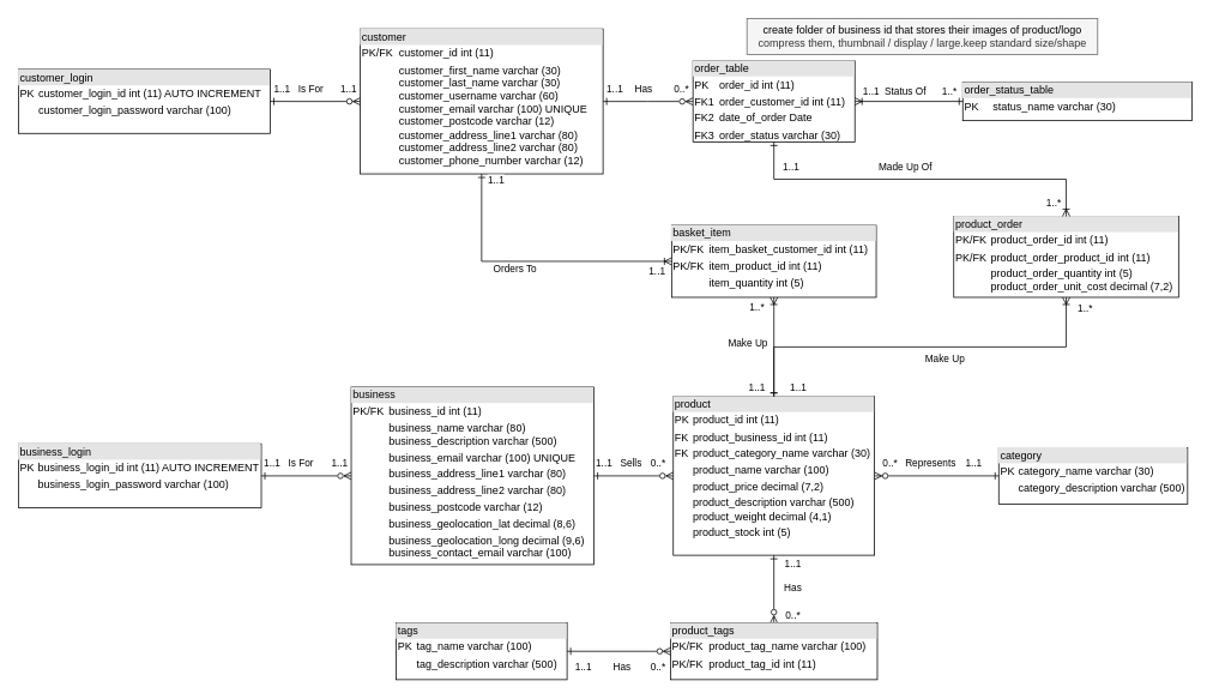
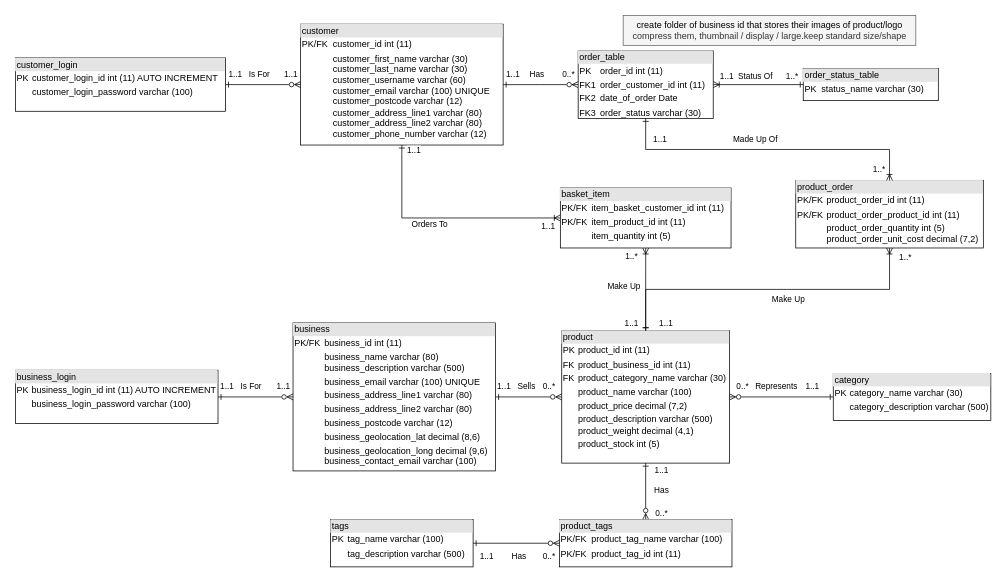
- <mxCell id="58" value="&lt;div style=&quot;box-sizing: border-box; width: 100%; background: rgb(228, 228, 228); padding: 2px;&quot;&gt;order_status_table&lt;/div&gt;&lt;table style=&quot;width:100%;font-size:1em;&quot; cellpadding=&quot;2&quot; cellspacing=&quot;0&quot;&gt;&lt;tbody&gt;&lt;tr&gt;&lt;td&gt;PK&lt;/td&gt;&lt;td&gt;status_name varchar (30)&lt;/td&gt;&lt;/tr&gt;&lt;tr&gt;&lt;td&gt;&lt;/td&gt;&lt;td&gt;&lt;br&gt;&lt;/td&gt;&lt;/tr&gt;&lt;tr&gt;&lt;td&gt;&lt;br&gt;&lt;/td&gt;&lt;td&gt;&lt;br&gt;&lt;/td&gt;&lt;/tr&gt;&lt;tr&gt;&lt;td&gt;&lt;br&gt;&lt;/td&gt;&lt;td&gt;&lt;br&gt;&lt;/td&gt;&lt;/tr&gt;&lt;/tbody&gt;&lt;/table&gt;" style="verticalAlign=top;align=left;overflow=fill;html=1;whiteSpace=wrap;" parent="1" vertex="1"><mxGeometry x="1070" y="90.88" width="255" height="42.75" as="geometry" /></mxCell>
+ <mxCell id="58" value="&lt;div style=&quot;box-sizing: border-box; width: 100%; background: rgb(228, 228, 228); padding: 2px;&quot;&gt;order_status_table&lt;/div&gt;&lt;table style=&quot;width:100%;font-size:1em;&quot; cellpadding=&quot;2&quot; cellspacing=&quot;0&quot;&gt;&lt;tbody&gt;&lt;tr&gt;&lt;td&gt;PK&lt;/td&gt;&lt;td&gt;status_name varchar (30)&lt;/td&gt;&lt;/tr&gt;&lt;tr&gt;&lt;td&gt;&lt;/td&gt;&lt;td&gt;&lt;br&gt;&lt;/td&gt;&lt;/tr&gt;&lt;tr&gt;&lt;td&gt;&lt;br&gt;&lt;/td&gt;&lt;td&gt;&lt;br&gt;&lt;/td&gt;&lt;/tr&gt;&lt;tr&gt;&lt;td&gt;&lt;br&gt;&lt;/td&gt;&lt;td&gt;&lt;br&gt;&lt;/td&gt;&lt;/tr&gt;&lt;/tbody&gt;&lt;/table&gt;" style="verticalAlign=top;align=left;overflow=fill;html=1;whiteSpace=wrap;" parent="1" vertex="1"><mxGeometry x="1070" y="90.88" width="180" height="42.75" as="geometry" /></mxCell>
